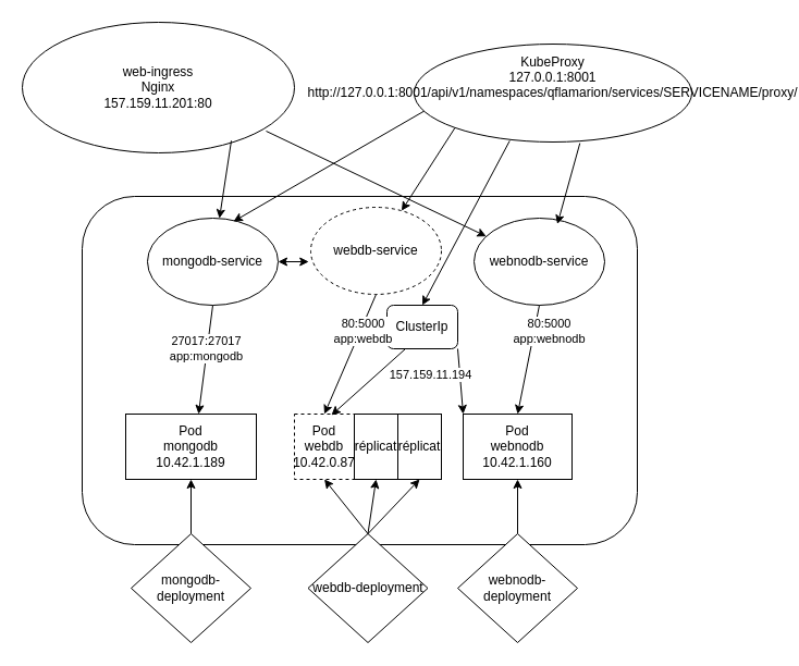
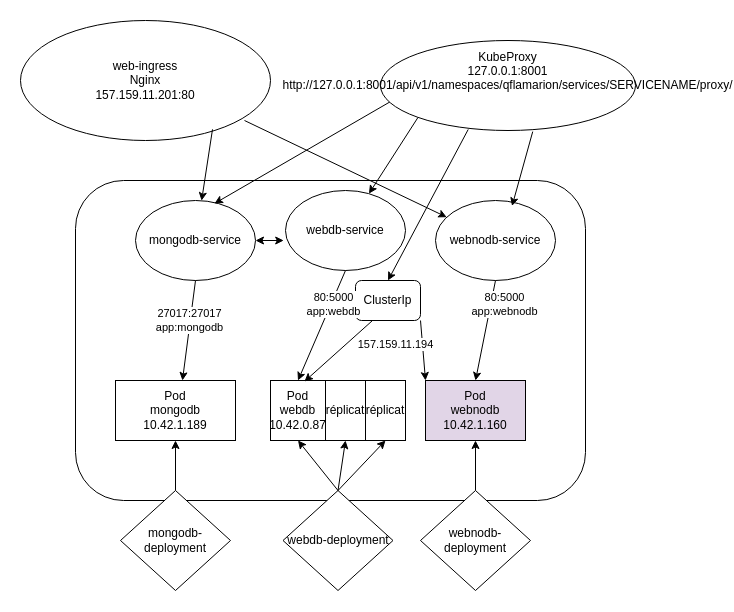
- <mxCell id="19" value="webdb-service" style="ellipse;whiteSpace=wrap;html=1;dashed=1;" parent="1" vertex="1"><mxGeometry x="285" y="190" width="120" height="80" as="geometry" /></mxCell>
+ <mxCell id="19" value="webdb-service" style="ellipse;whiteSpace=wrap;html=1;" parent="1" vertex="1"><mxGeometry x="285" y="190" width="120" height="80" as="geometry" /></mxCell>
- <mxCell id="13" value="Pod&lt;br&gt;&lt;div&gt;webdb&lt;/div&gt;&lt;div&gt;10.42.0.87&lt;/div&gt;" style="rounded=0;whiteSpace=wrap;html=1;dashed=1;" parent="1" vertex="1"><mxGeometry x="270" y="380" width="55" height="60" as="geometry" /></mxCell>
+ <mxCell id="13" value="Pod&lt;br&gt;&lt;div&gt;webdb&lt;/div&gt;&lt;div&gt;10.42.0.87&lt;/div&gt;" style="rounded=0;whiteSpace=wrap;html=1;" parent="1" vertex="1"><mxGeometry x="270" y="380" width="55" height="60" as="geometry" /></mxCell>
- <mxCell id="3" value="Pod&lt;br&gt;&lt;div&gt;webnodb&lt;/div&gt;&lt;div&gt;10.42.1.160&lt;br&gt;&lt;/div&gt;" style="rounded=0;whiteSpace=wrap;html=1;" parent="1" vertex="1"><mxGeometry x="425" y="380" width="100" height="60" as="geometry" /></mxCell>
+ <mxCell id="3" value="Pod&lt;br&gt;&lt;div&gt;webnodb&lt;/div&gt;&lt;div&gt;10.42.1.160&lt;br&gt;&lt;/div&gt;" style="rounded=0;whiteSpace=wrap;html=1;fillColor=#e1d5e7;" parent="1" vertex="1"><mxGeometry x="425" y="380" width="100" height="60" as="geometry" /></mxCell>
